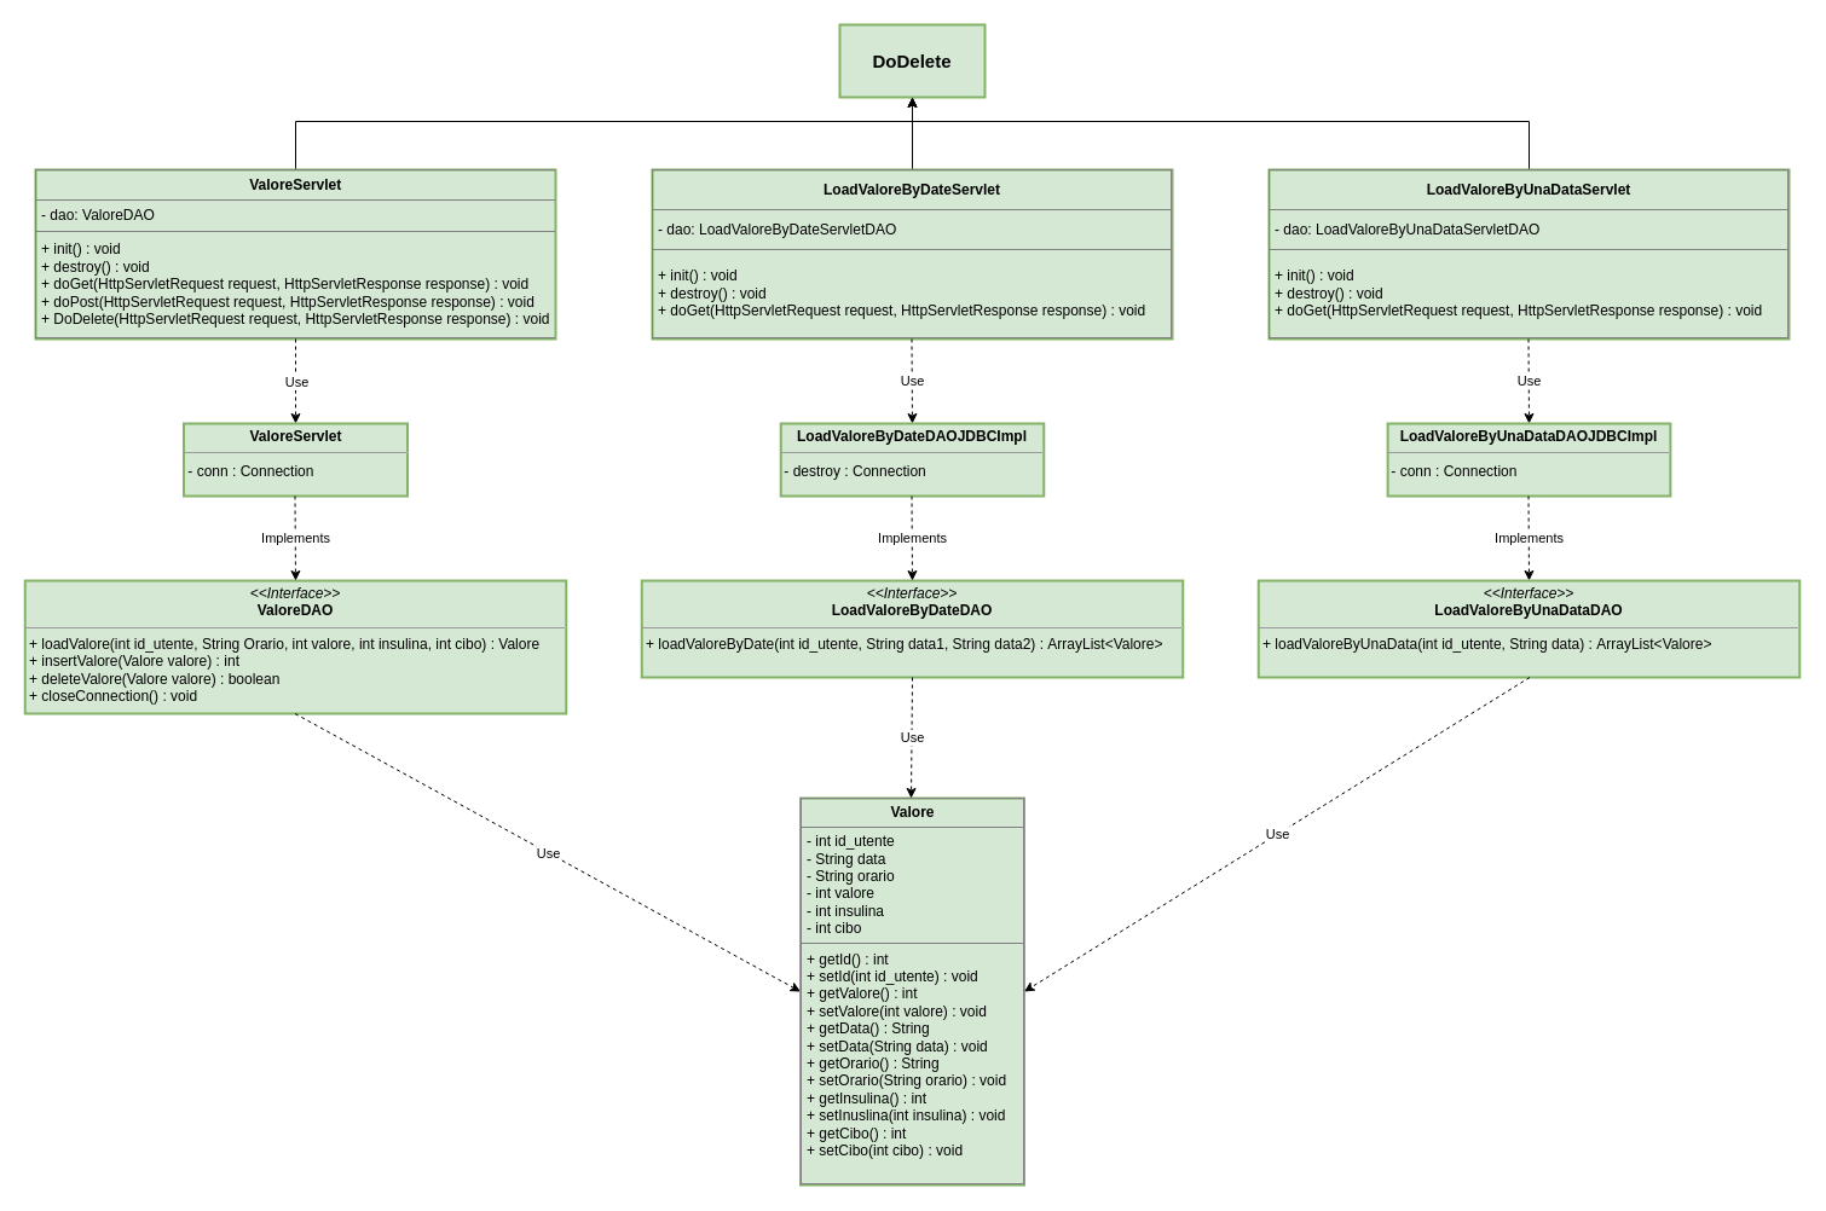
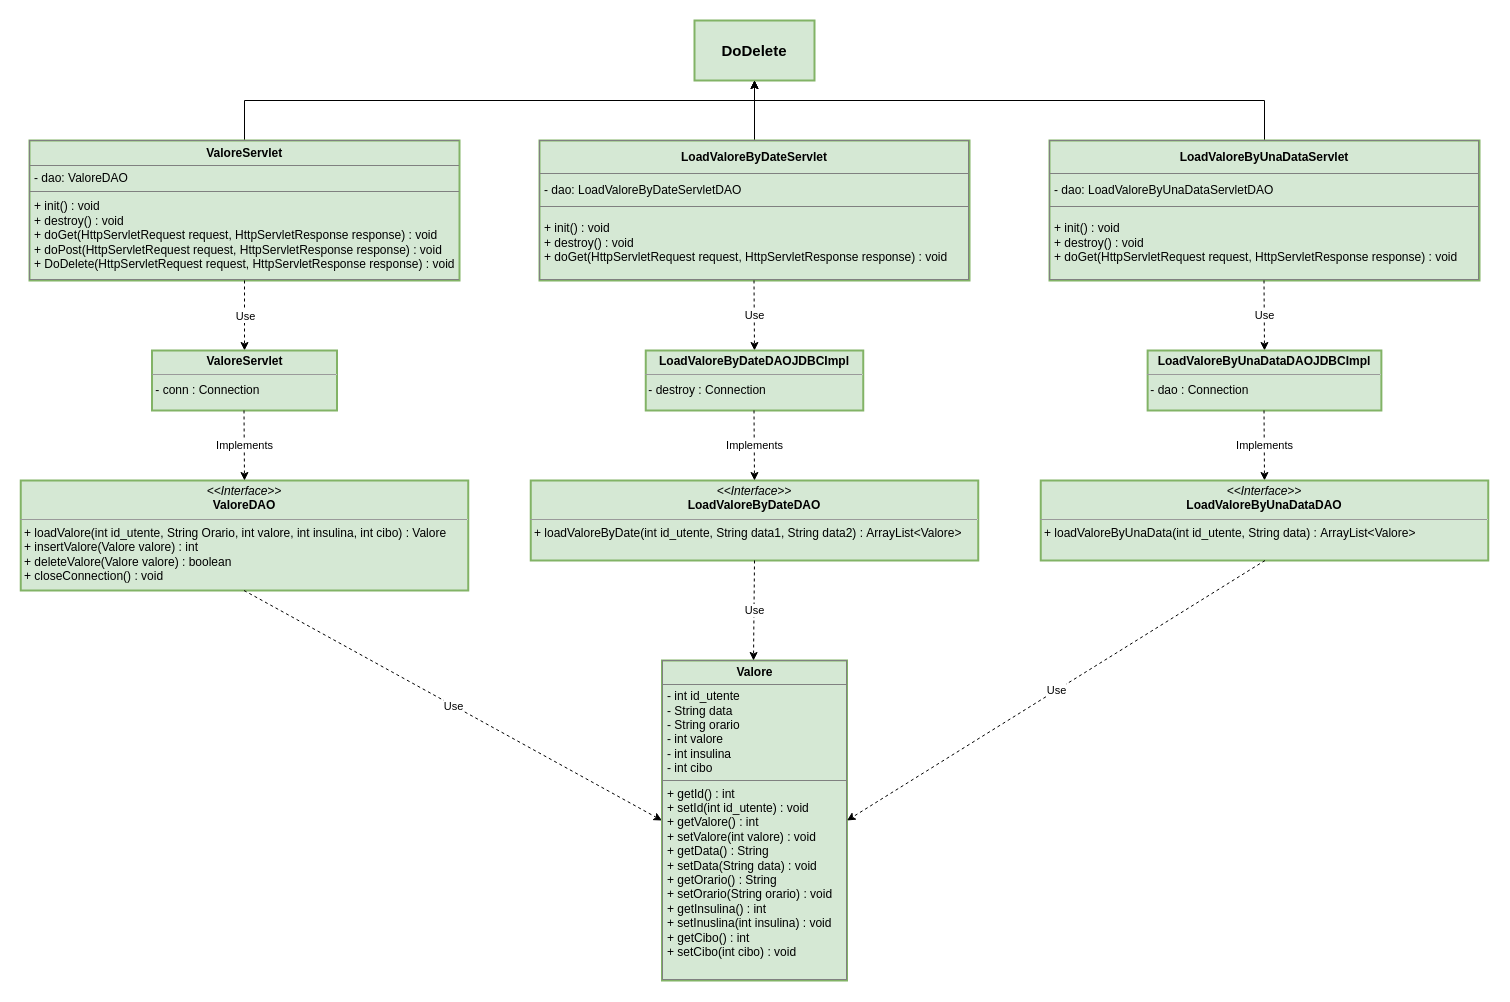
- <mxCell id="28" value="&lt;p style=&quot;margin: 0px ; margin-top: 4px ; text-align: center&quot;&gt;&lt;b&gt;LoadValoreByUnaDataDAOJDBCImpl&lt;/b&gt;&lt;br&gt;&lt;/p&gt;&lt;hr size=&quot;1&quot;&gt;&lt;div style=&quot;height: 2px&quot;&gt;&lt;br&gt;&lt;/div&gt;&lt;div style=&quot;height: 2px&quot;&gt;&amp;nbsp;- conn : Connection&lt;/div&gt;" style="verticalAlign=top;align=left;overflow=fill;fontSize=12;fontFamily=Helvetica;html=1;strokeWidth=2;fillColor=#d5e8d4;strokeColor=#82b366;" vertex="1" parent="1"><mxGeometry x="1147.13" y="350" width="233.75" height="60" as="geometry" /></mxCell>
+ <mxCell id="28" value="&lt;p style=&quot;margin: 0px ; margin-top: 4px ; text-align: center&quot;&gt;&lt;b&gt;LoadValoreByUnaDataDAOJDBCImpl&lt;/b&gt;&lt;br&gt;&lt;/p&gt;&lt;hr size=&quot;1&quot;&gt;&lt;div style=&quot;height: 2px&quot;&gt;&lt;br&gt;&lt;/div&gt;&lt;div style=&quot;height: 2px&quot;&gt;&amp;nbsp;- dao : Connection&lt;/div&gt;" style="verticalAlign=top;align=left;overflow=fill;fontSize=12;fontFamily=Helvetica;html=1;strokeWidth=2;fillColor=#d5e8d4;strokeColor=#82b366;" vertex="1" parent="1"><mxGeometry x="1147.13" y="350" width="233.75" height="60" as="geometry" /></mxCell>
